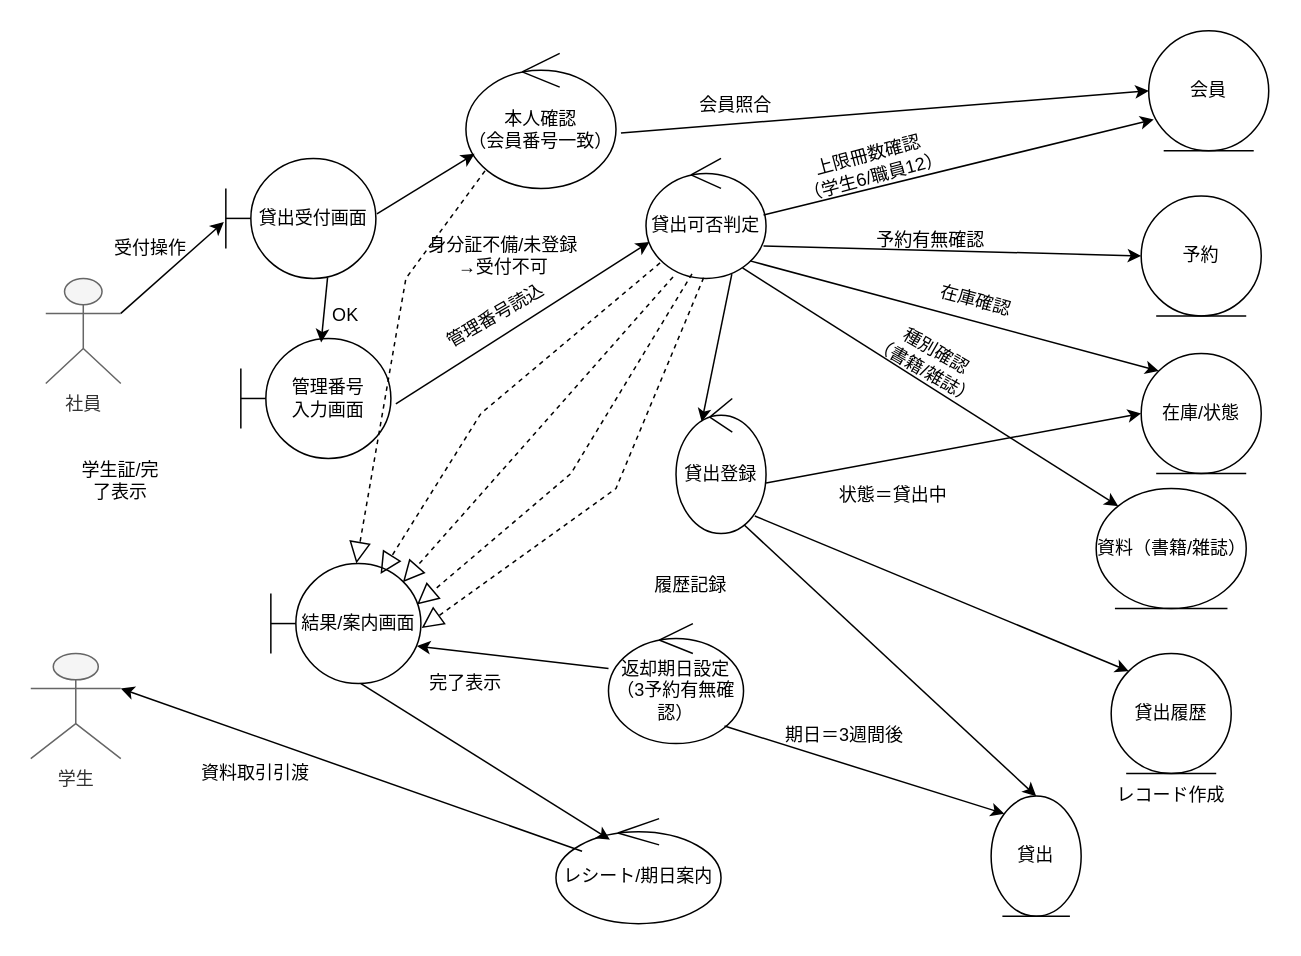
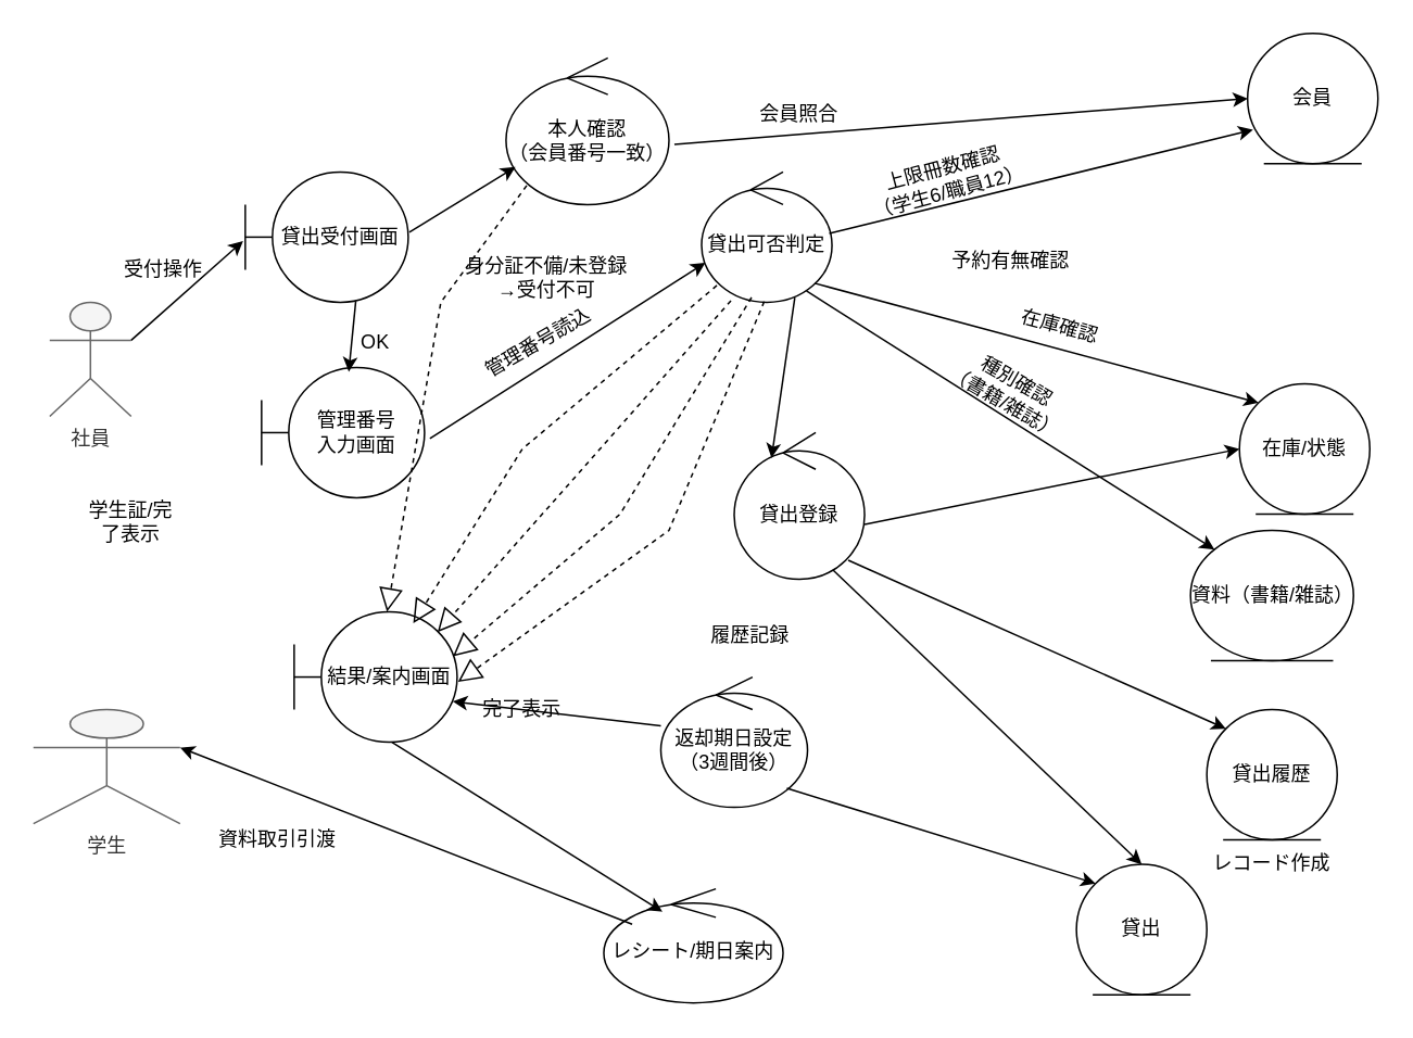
- <mxCell id="24" value="" style="endArrow=classic;html=1;rounded=0;entryX=0;entryY=0.5;entryDx=0;entryDy=0;exitX=0.979;exitY=0.729;exitDx=0;exitDy=0;exitPerimeter=0;" edge="1" parent="1" source="6" target="15"><mxGeometry width="50" height="50" relative="1" as="geometry"><mxPoint x="580" y="295" as="sourcePoint" /><mxPoint x="630" y="245" as="targetPoint" /></mxGeometry></mxCell>
- <mxCell id="15" value="予約" style="ellipse;shape=umlEntity;whiteSpace=wrap;html=1;" vertex="1" parent="1"><mxGeometry x="760" y="130" width="80" height="80" as="geometry" /></mxCell>
- <mxCell id="5" value="貸出登録" style="ellipse;shape=umlControl;whiteSpace=wrap;html=1;" vertex="1" parent="1"><mxGeometry x="450" y="265" width="60" height="90" as="geometry" /></mxCell>
+ <mxCell id="5" value="貸出登録" style="ellipse;shape=umlControl;whiteSpace=wrap;html=1;" vertex="1" parent="1"><mxGeometry x="450" y="265" width="80" height="90" as="geometry" /></mxCell>
- <mxCell id="53" value="状態＝貸出中" style="text;html=1;align=center;verticalAlign=middle;whiteSpace=wrap;rounded=0;" vertex="1" parent="1"><mxGeometry x="550" y="315" width="90" height="30" as="geometry" /></mxCell>
- <mxCell id="52" value="完了表示" style="text;html=1;align=center;verticalAlign=middle;whiteSpace=wrap;rounded=0;" vertex="1" parent="1"><mxGeometry x="280" y="440" width="60" height="30" as="geometry" /></mxCell>
+ <mxCell id="52" value="完了表示" style="text;html=1;align=center;verticalAlign=middle;whiteSpace=wrap;rounded=0;" vertex="1" parent="1"><mxGeometry x="290" y="420" width="60" height="30" as="geometry" /></mxCell>
- <mxCell id="4" value="返却期日設定（3予約有無確認）" style="ellipse;shape=umlControl;whiteSpace=wrap;html=1;" vertex="1" parent="1"><mxGeometry x="405" y="415" width="90" height="80" as="geometry" /></mxCell>
+ <mxCell id="4" value="返却期日設定（3週間後）" style="ellipse;shape=umlControl;whiteSpace=wrap;html=1;" vertex="1" parent="1"><mxGeometry x="405" y="415" width="90" height="80" as="geometry" /></mxCell>
- <mxCell id="11" value="学生" style="shape=umlActor;verticalLabelPosition=bottom;verticalAlign=top;html=1;outlineConnect=0;fillColor=#f5f5f5;fontColor=#333333;strokeColor=#666666;" vertex="1" parent="1"><mxGeometry x="20" y="435" width="60" height="70" as="geometry" /></mxCell>
+ <mxCell id="11" value="学生" style="shape=umlActor;verticalLabelPosition=bottom;verticalAlign=top;html=1;outlineConnect=0;fillColor=#f5f5f5;fontColor=#333333;strokeColor=#666666;" vertex="1" parent="1"><mxGeometry x="20" y="435" width="90" height="70" as="geometry" /></mxCell>
- <mxCell id="50" value="期日＝3週間後" style="text;html=1;align=center;verticalAlign=middle;whiteSpace=wrap;rounded=0;" vertex="1" parent="1"><mxGeometry x="520" y="475" width="85" height="30" as="geometry" /></mxCell>
- <mxCell id="17" value="貸出" style="ellipse;shape=umlEntity;whiteSpace=wrap;html=1;" vertex="1" parent="1"><mxGeometry x="660" y="530" width="60" height="80" as="geometry" /></mxCell>
+ <mxCell id="17" value="貸出" style="ellipse;shape=umlEntity;whiteSpace=wrap;html=1;" vertex="1" parent="1"><mxGeometry x="660" y="530" width="80" height="80" as="geometry" /></mxCell>
